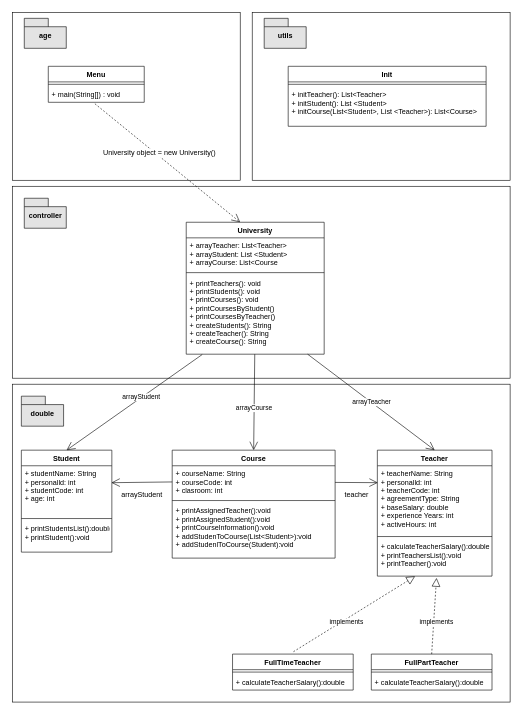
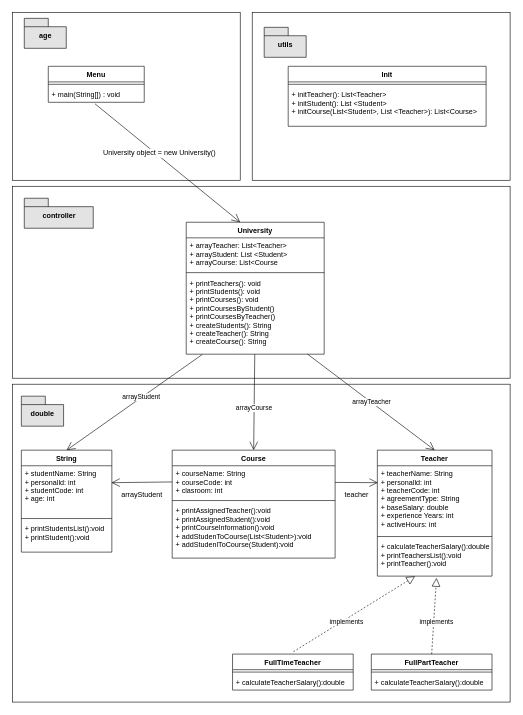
- <mxCell id="7" value="utils" style="shape=folder;fontStyle=1;spacingTop=10;tabWidth=40;tabHeight=14;tabPosition=left;html=1;fillColor=#E3E3E3;" vertex="1" parent="1"><mxGeometry x="440" y="30" width="70" height="50" as="geometry" /></mxCell>
+ <mxCell id="7" value="utils" style="shape=folder;fontStyle=1;spacingTop=10;tabWidth=40;tabHeight=14;tabPosition=left;html=1;fillColor=#E3E3E3;" vertex="1" parent="1"><mxGeometry x="440" y="45" width="70" height="50" as="geometry" /></mxCell>
- <mxCell id="53" value="" style="endArrow=open;endFill=1;endSize=12;html=1;exitX=0.486;exitY=1.094;exitDx=0;exitDy=0;exitPerimeter=0;entryX=0.391;entryY=0;entryDx=0;entryDy=0;entryPerimeter=0;dashed=1;" edge="1" parent="1" source="52" target="40"><mxGeometry width="160" relative="1" as="geometry"><mxPoint x="390" y="250" as="sourcePoint" /><mxPoint x="550" y="250" as="targetPoint" /></mxGeometry></mxCell>
+ <mxCell id="53" value="" style="endArrow=open;endFill=1;endSize=12;html=1;exitX=0.486;exitY=1.094;exitDx=0;exitDy=0;exitPerimeter=0;entryX=0.391;entryY=0;entryDx=0;entryDy=0;entryPerimeter=0;" edge="1" parent="1" source="52" target="40"><mxGeometry width="160" relative="1" as="geometry"><mxPoint x="390" y="250" as="sourcePoint" /><mxPoint x="550" y="250" as="targetPoint" /></mxGeometry></mxCell>
- <mxCell id="5" value="controller" style="shape=folder;fontStyle=1;spacingTop=10;tabWidth=40;tabHeight=14;tabPosition=left;html=1;fillColor=#E3E3E3;" vertex="1" parent="1"><mxGeometry x="40" y="330" width="70" height="50" as="geometry" /></mxCell>
+ <mxCell id="5" value="controller" style="shape=folder;fontStyle=1;spacingTop=10;tabWidth=40;tabHeight=14;tabPosition=left;html=1;fillColor=#E3E3E3;" vertex="1" parent="1"><mxGeometry x="40" y="330" width="115" height="50" as="geometry" /></mxCell>
- <mxCell id="24" value="Student" style="swimlane;fontStyle=1;align=center;verticalAlign=top;childLayout=stackLayout;horizontal=1;startSize=26;horizontalStack=0;resizeParent=1;resizeParentMax=0;resizeLast=0;collapsible=1;marginBottom=0;" vertex="1" parent="8"><mxGeometry x="15.091" y="110" width="150.909" height="170" as="geometry" /></mxCell>
+ <mxCell id="24" value="String" style="swimlane;fontStyle=1;align=center;verticalAlign=top;childLayout=stackLayout;horizontal=1;startSize=26;horizontalStack=0;resizeParent=1;resizeParentMax=0;resizeLast=0;collapsible=1;marginBottom=0;" vertex="1" parent="8"><mxGeometry x="15.091" y="110" width="150.909" height="170" as="geometry" /></mxCell>
- <mxCell id="27" value="+ printStudentsList():double&#10;+ printStudent():void" style="text;strokeColor=none;fillColor=none;align=left;verticalAlign=top;spacingLeft=4;spacingRight=4;overflow=hidden;rotatable=0;points=[[0,0.5],[1,0.5]];portConstraint=eastwest;" vertex="1" parent="24"><mxGeometry y="118" width="150.909" height="52" as="geometry" /></mxCell>
+ <mxCell id="27" value="+ printStudentsList():void&#10;+ printStudent():void" style="text;strokeColor=none;fillColor=none;align=left;verticalAlign=top;spacingLeft=4;spacingRight=4;overflow=hidden;rotatable=0;points=[[0,0.5],[1,0.5]];portConstraint=eastwest;" vertex="1" parent="24"><mxGeometry y="118" width="150.909" height="52" as="geometry" /></mxCell>
